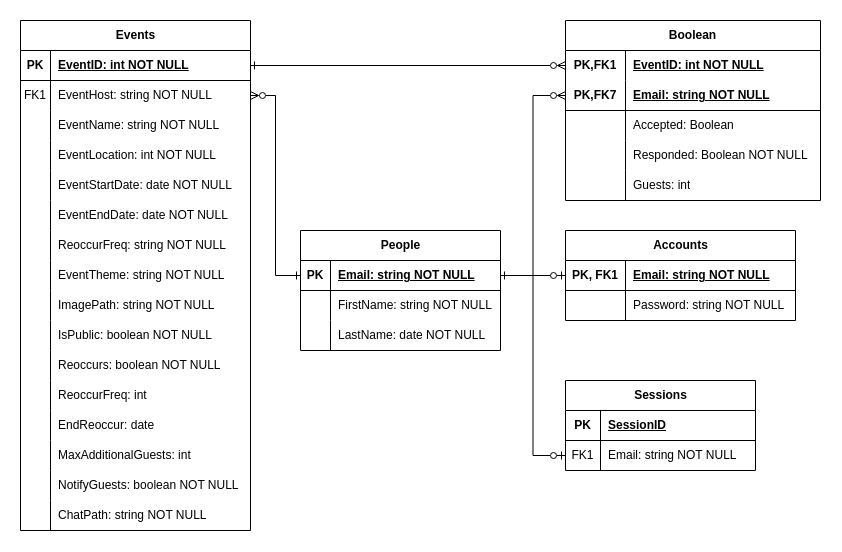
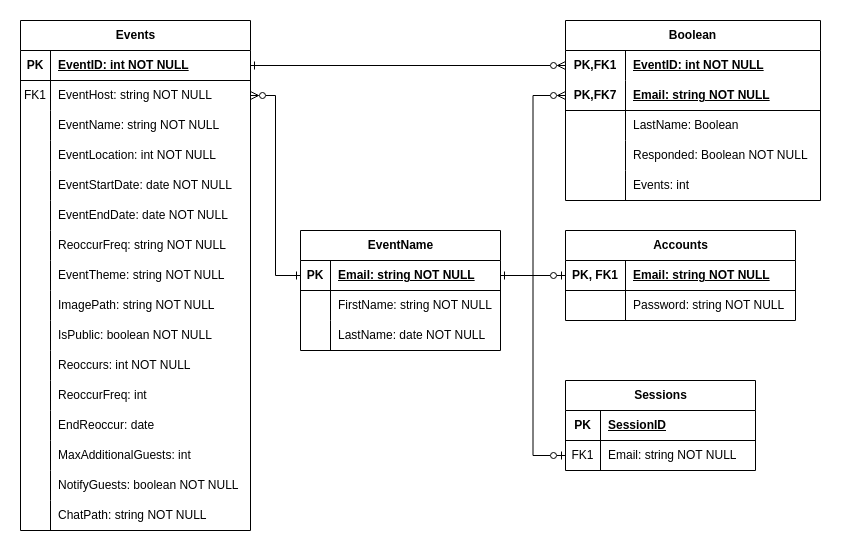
- <mxCell id="70" value="Accepted: Boolean&amp;nbsp;" style="shape=partialRectangle;connectable=0;fillColor=none;top=0;left=0;bottom=0;right=0;align=left;spacingLeft=6;overflow=hidden;html=1;whiteSpace=wrap;" parent="68" vertex="1"><mxGeometry x="60" width="195" height="30" as="geometry"><mxRectangle width="195" height="30" as="alternateBounds" /></mxGeometry></mxCell>
+ <mxCell id="70" value="LastName: Boolean&amp;nbsp;" style="shape=partialRectangle;connectable=0;fillColor=none;top=0;left=0;bottom=0;right=0;align=left;spacingLeft=6;overflow=hidden;html=1;whiteSpace=wrap;" parent="68" vertex="1"><mxGeometry x="60" width="195" height="30" as="geometry"><mxRectangle width="195" height="30" as="alternateBounds" /></mxGeometry></mxCell>
- <mxCell id="76" value="Guests: int" style="shape=partialRectangle;connectable=0;fillColor=none;top=0;left=0;bottom=0;right=0;align=left;spacingLeft=6;overflow=hidden;html=1;whiteSpace=wrap;" parent="74" vertex="1"><mxGeometry x="60" width="195" height="30" as="geometry"><mxRectangle width="195" height="30" as="alternateBounds" /></mxGeometry></mxCell>
+ <mxCell id="76" value="Events: int" style="shape=partialRectangle;connectable=0;fillColor=none;top=0;left=0;bottom=0;right=0;align=left;spacingLeft=6;overflow=hidden;html=1;whiteSpace=wrap;" parent="74" vertex="1"><mxGeometry x="60" width="195" height="30" as="geometry"><mxRectangle width="195" height="30" as="alternateBounds" /></mxGeometry></mxCell>
- <mxCell id="51" value="People" style="shape=table;startSize=30;container=1;collapsible=1;childLayout=tableLayout;fixedRows=1;rowLines=0;fontStyle=1;align=center;resizeLast=1;html=1;" parent="1" vertex="1"><mxGeometry x="300" y="230" width="200" height="120" as="geometry" /></mxCell>
+ <mxCell id="51" value="EventName" style="shape=table;startSize=30;container=1;collapsible=1;childLayout=tableLayout;fixedRows=1;rowLines=0;fontStyle=1;align=center;resizeLast=1;html=1;" parent="1" vertex="1"><mxGeometry x="300" y="230" width="200" height="120" as="geometry" /></mxCell>
- <mxCell id="35" value="Reoccurs: boolean NOT NULL" style="shape=partialRectangle;connectable=0;fillColor=none;top=0;left=0;bottom=0;right=0;align=left;spacingLeft=6;overflow=hidden;whiteSpace=wrap;html=1;" parent="33" vertex="1"><mxGeometry x="30" width="200" height="30" as="geometry"><mxRectangle width="200" height="30" as="alternateBounds" /></mxGeometry></mxCell>
+ <mxCell id="35" value="Reoccurs: int NOT NULL" style="shape=partialRectangle;connectable=0;fillColor=none;top=0;left=0;bottom=0;right=0;align=left;spacingLeft=6;overflow=hidden;whiteSpace=wrap;html=1;" parent="33" vertex="1"><mxGeometry x="30" width="200" height="30" as="geometry"><mxRectangle width="200" height="30" as="alternateBounds" /></mxGeometry></mxCell>
